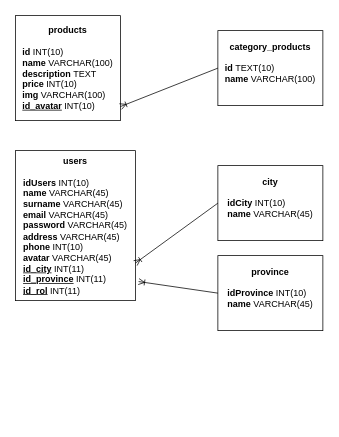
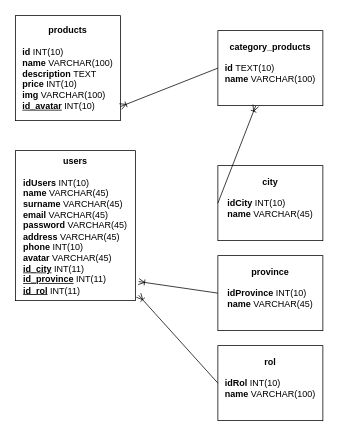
- <mxCell id="7" value="" style="endArrow=ERoneToMany;html=1;exitX=0;exitY=0.5;exitDx=0;exitDy=0;entryX=1;entryY=0.75;entryDx=0;entryDy=0;endFill=0;" parent="1" source="6" target="5" edge="1"><mxGeometry width="50" height="50" relative="1" as="geometry"><mxPoint x="270" y="290" as="sourcePoint" /><mxPoint x="220" y="340" as="targetPoint" /></mxGeometry></mxCell>
+ <mxCell id="7" value="" style="endArrow=ERoneToMany;html=1;exitX=0;exitY=0.5;exitDx=0;exitDy=0;endFill=0;" parent="1" source="6" target="3" edge="1"><mxGeometry width="50" height="50" relative="1" as="geometry"><mxPoint x="270" y="290" as="sourcePoint" /><mxPoint x="220" y="340" as="targetPoint" /></mxGeometry></mxCell>
+ <mxCell id="11" value="" style="endArrow=ERoneToMany;html=1;exitX=0;exitY=0.5;exitDx=0;exitDy=0;entryX=1.027;entryY=0.964;entryDx=0;entryDy=0;endFill=0;entryPerimeter=0;" parent="1" source="10" target="5" edge="1"><mxGeometry width="50" height="50" relative="1" as="geometry"><mxPoint x="270" y="530" as="sourcePoint" /><mxPoint x="180" y="590" as="targetPoint" /></mxGeometry></mxCell>
+ <mxCell id="10" value="rol&lt;br&gt;&lt;br&gt;&lt;div style=&quot;text-align: left&quot;&gt;&lt;span&gt;idRol&amp;nbsp;&lt;/span&gt;&lt;span style=&quot;font-weight: normal&quot;&gt;INT(10)&amp;nbsp;&lt;/span&gt;&lt;/div&gt;&lt;div style=&quot;text-align: left&quot;&gt;&lt;span&gt;name &lt;/span&gt;&lt;span style=&quot;font-weight: normal&quot;&gt;VARCHAR(100)&lt;/span&gt;&lt;/div&gt;&lt;div style=&quot;text-align: left&quot;&gt;&lt;br&gt;&lt;/div&gt;" style="rounded=0;whiteSpace=wrap;html=1;fontStyle=1" parent="1" vertex="1"><mxGeometry x="290" y="460" width="140" height="100" as="geometry" /></mxCell>
